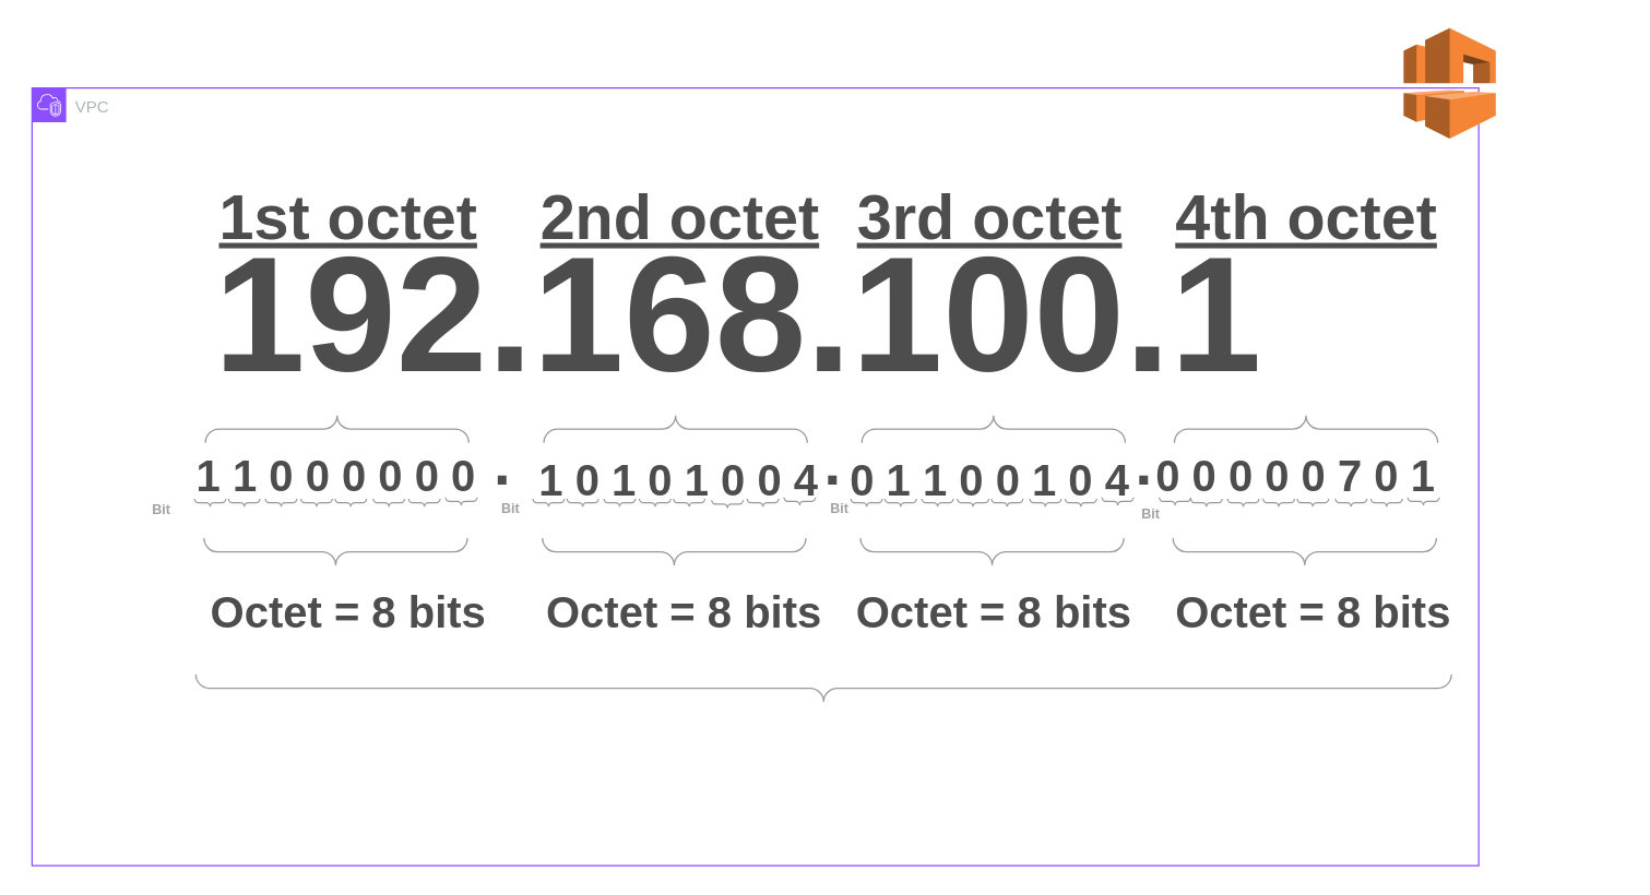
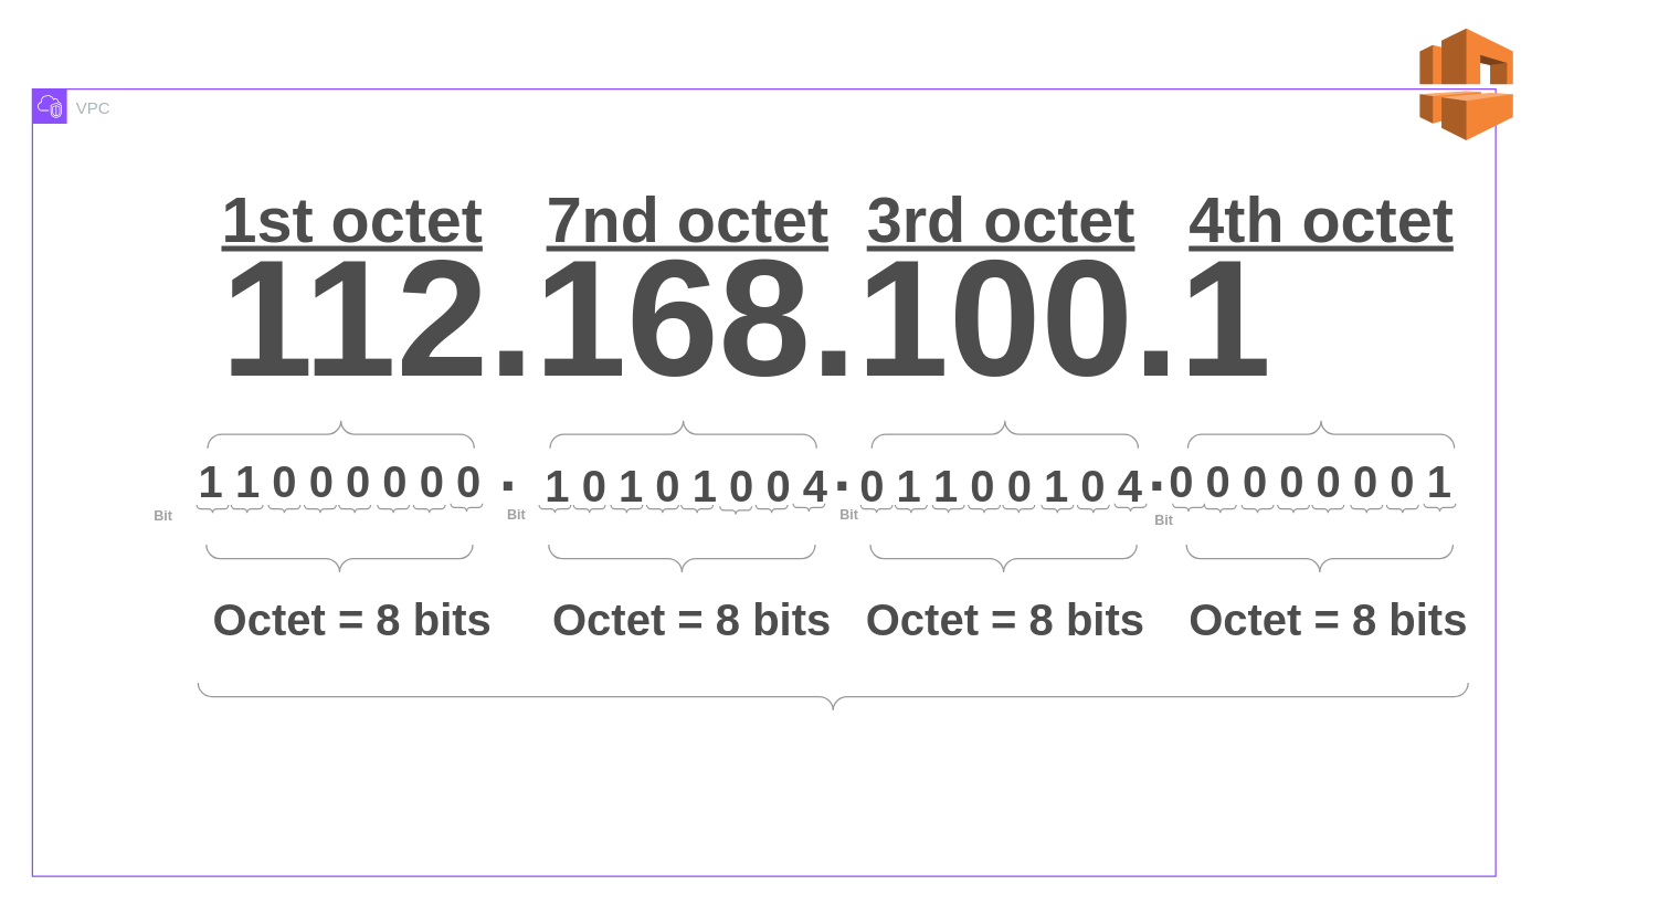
- <mxCell id="5" value="&lt;b style=&quot;font-size: 46px;&quot;&gt;&lt;font style=&quot;font-size: 46px;&quot;&gt;&lt;u style=&quot;font-size: 46px;&quot;&gt;2nd octet&lt;/u&gt;&lt;/font&gt;&lt;/b&gt;" style="text;html=1;align=center;verticalAlign=middle;whiteSpace=wrap;rounded=0;fontColor=#4D4D4D;fontSize=46;" parent="2" vertex="1"><mxGeometry x="250" y="80" width="450" height="30" as="geometry" /></mxCell>
+ <mxCell id="5" value="&lt;b style=&quot;font-size: 46px;&quot;&gt;&lt;font style=&quot;font-size: 46px;&quot;&gt;&lt;u style=&quot;font-size: 46px;&quot;&gt;7nd octet&lt;/u&gt;&lt;/font&gt;&lt;/b&gt;" style="text;html=1;align=center;verticalAlign=middle;whiteSpace=wrap;rounded=0;fontColor=#4D4D4D;fontSize=46;" parent="2" vertex="1"><mxGeometry x="250" y="80" width="450" height="30" as="geometry" /></mxCell>
- <mxCell id="3" value="&lt;b style=&quot;font-size: 120px;&quot;&gt;&lt;font style=&quot;font-size: 120px;&quot;&gt;192.168.100.1&lt;/font&gt;&lt;/b&gt;" style="text;html=1;align=center;verticalAlign=middle;whiteSpace=wrap;rounded=0;fontColor=#4D4D4D;fontSize=120;" parent="2" vertex="1"><mxGeometry x="90" y="100" width="855" height="130" as="geometry" /></mxCell>
+ <mxCell id="3" value="&lt;b style=&quot;font-size: 120px;&quot;&gt;&lt;font style=&quot;font-size: 120px;&quot;&gt;112.168.100.1&lt;/font&gt;&lt;/b&gt;" style="text;html=1;align=center;verticalAlign=middle;whiteSpace=wrap;rounded=0;fontColor=#4D4D4D;fontSize=120;" parent="2" vertex="1"><mxGeometry x="90" y="100" width="855" height="130" as="geometry" /></mxCell>
- <mxCell id="52" value="&lt;b&gt;&lt;font style=&quot;font-size: 32px;&quot;&gt;0 0 0 0 0 7 0 1&lt;/font&gt;&lt;/b&gt;" style="text;html=1;align=center;verticalAlign=middle;whiteSpace=wrap;rounded=0;fontColor=#4D4D4D;" parent="2" vertex="1"><mxGeometry x="701" y="270" width="450" height="30" as="geometry" /></mxCell>
+ <mxCell id="52" value="&lt;b&gt;&lt;font style=&quot;font-size: 32px;&quot;&gt;0 0 0 0 0 0 0 1&lt;/font&gt;&lt;/b&gt;" style="text;html=1;align=center;verticalAlign=middle;whiteSpace=wrap;rounded=0;fontColor=#4D4D4D;" parent="2" vertex="1"><mxGeometry x="701" y="270" width="450" height="30" as="geometry" /></mxCell>
